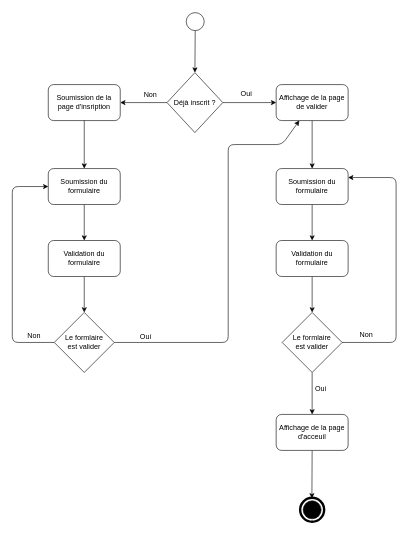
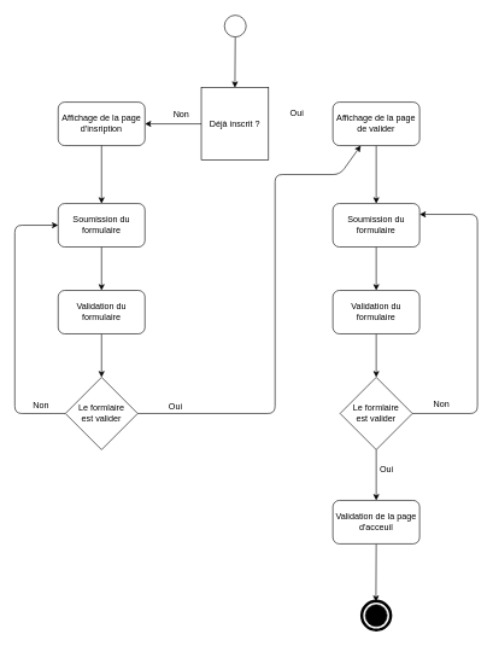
- <mxCell id="10" value="Soumission de la page d'insription" style="rounded=1;whiteSpace=wrap;html=1;" vertex="1" parent="1"><mxGeometry x="80" y="140" width="120" height="60" as="geometry" /></mxCell>
+ <mxCell id="10" value="Affichage de la page d'insription" style="rounded=1;whiteSpace=wrap;html=1;" vertex="1" parent="1"><mxGeometry x="80" y="140" width="120" height="60" as="geometry" /></mxCell>
- <mxCell id="6" value="Déjà inscrit ?" style="rhombus;whiteSpace=wrap;html=1;" vertex="1" parent="1"><mxGeometry x="278" y="120" width="93" height="100" as="geometry" /></mxCell>
+ <mxCell id="6" value="Déjà inscrit ?" style="whiteSpace=wrap;html=1;rounded=0;" vertex="1" parent="1"><mxGeometry x="278" y="120" width="93" height="100" as="geometry" /></mxCell>
- <mxCell id="4" style="edgeStyle=none;html=1;" edge="1" parent="1" source="6" target="8"><mxGeometry relative="1" as="geometry"><mxPoint x="460" y="170" as="targetPoint" /></mxGeometry></mxCell>
- <mxCell id="21" value="Affichage de la page d'acceuil" style="rounded=1;whiteSpace=wrap;html=1;" vertex="1" parent="1"><mxGeometry x="460" y="690" width="120" height="60" as="geometry" /></mxCell>
+ <mxCell id="21" value="Validation de la page d'acceuil" style="rounded=1;whiteSpace=wrap;html=1;" vertex="1" parent="1"><mxGeometry x="460" y="690" width="120" height="60" as="geometry" /></mxCell>
